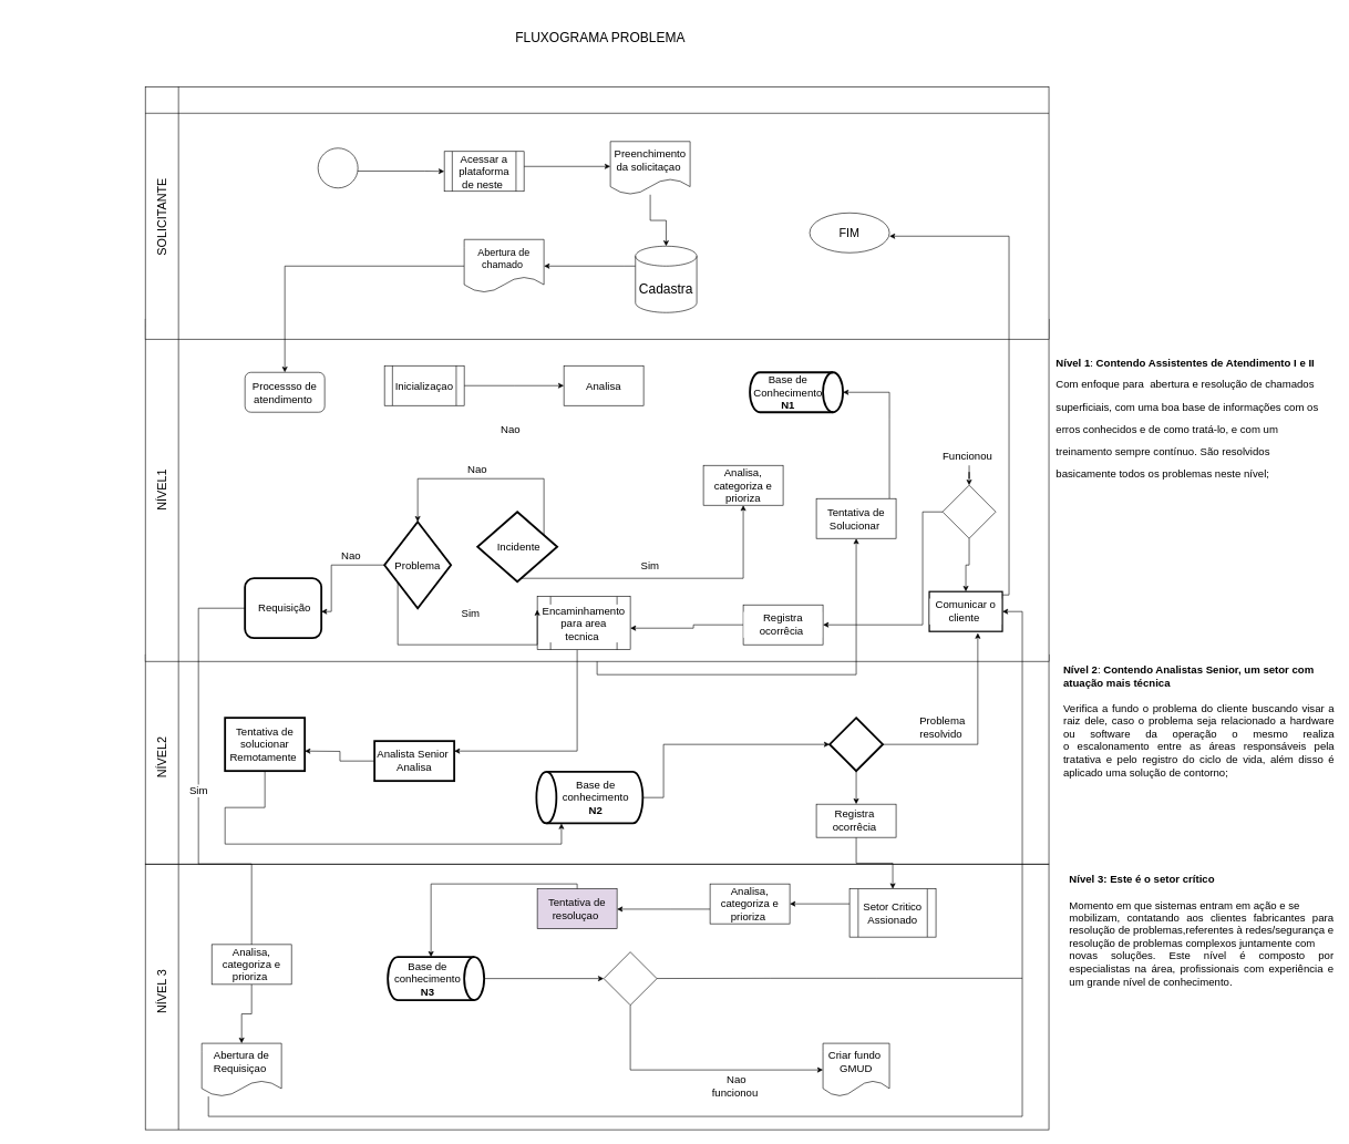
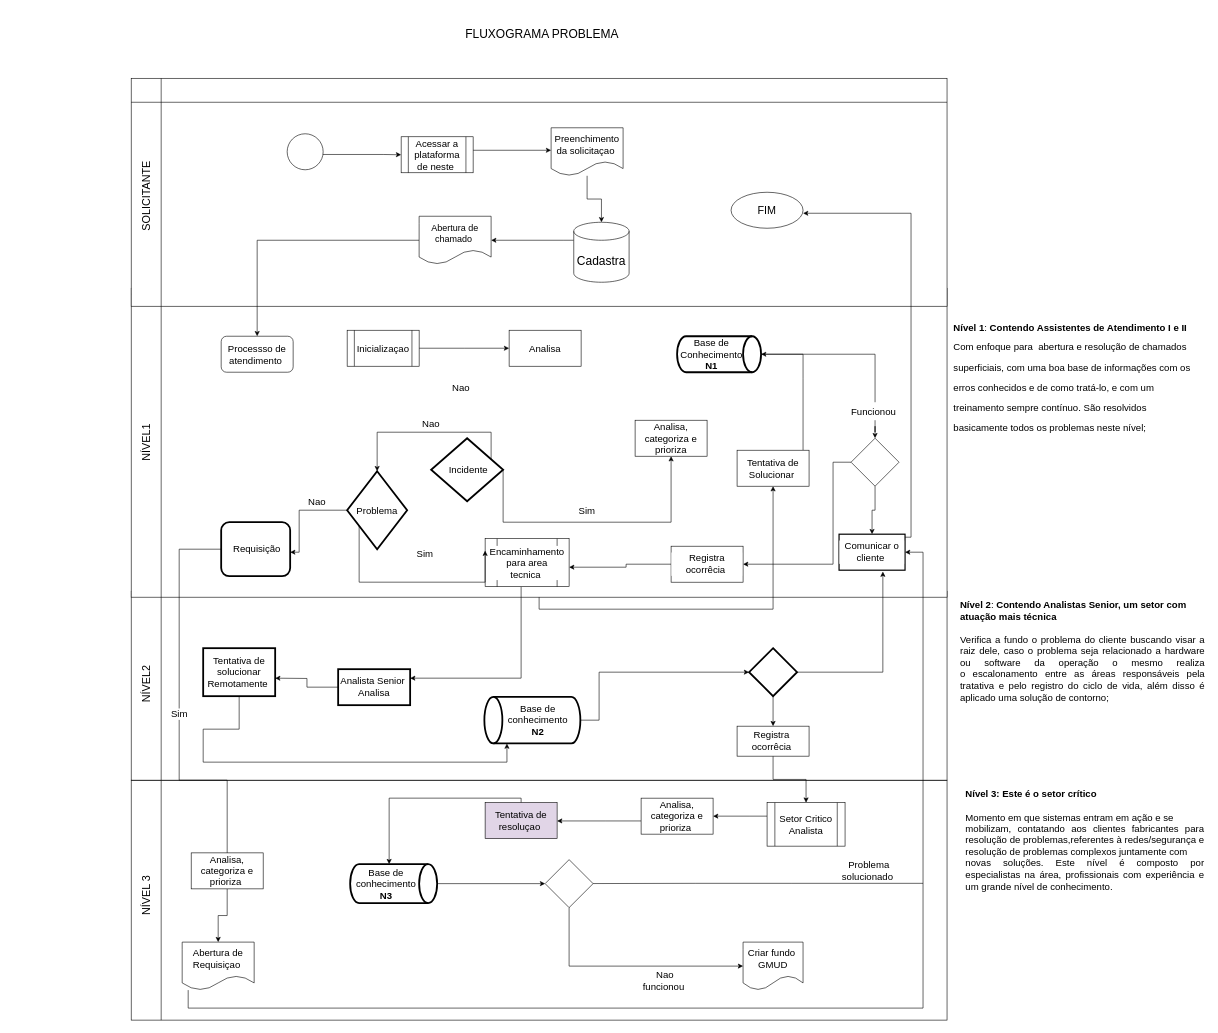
+ <mxCell id="40" value="" style="edgeStyle=orthogonalEdgeStyle;rounded=0;orthogonalLoop=1;jettySize=auto;html=1;fontSize=16;endArrow=none;" parent="1" source="34" target="39" edge="1"><mxGeometry relative="1" as="geometry"><mxPoint x="1458" y="730" as="targetPoint" /><mxPoint x="1408" y="560" as="sourcePoint" /></mxGeometry></mxCell>
- <mxCell id="26" value="&amp;nbsp;Incidente" style="rhombus;whiteSpace=wrap;html=1;fontSize=16;strokeWidth=3;" parent="1" vertex="1"><mxGeometry x="718" y="770" width="120" height="105" as="geometry" /></mxCell>
+ <mxCell id="26" value="&amp;nbsp;Incidente" style="rhombus;whiteSpace=wrap;html=1;fontSize=16;strokeWidth=3;" parent="1" vertex="1"><mxGeometry x="718" y="730" width="120" height="105" as="geometry" /></mxCell>
- <mxCell id="66" value="Problema resolvido&amp;nbsp;" style="text;html=1;strokeColor=none;fillColor=none;align=center;verticalAlign=middle;whiteSpace=wrap;rounded=0;labelBackgroundColor=none;strokeWidth=3;fontSize=16;fontColor=#000000;" parent="1" vertex="1"><mxGeometry x="1388" y="1080" width="60" height="30" as="geometry" /></mxCell>
- <mxCell id="81" value="Setor Critico&lt;br&gt;Assionado" style="shape=process;whiteSpace=wrap;html=1;backgroundOutline=1;labelBackgroundColor=none;strokeColor=#000000;strokeWidth=1;fontSize=16;fontColor=#000000;" parent="1" vertex="1"><mxGeometry x="1278" y="1337.5" width="130" height="72.5" as="geometry" /></mxCell>
+ <mxCell id="81" value="Setor Critico&lt;br&gt;Analista" style="shape=process;whiteSpace=wrap;html=1;backgroundOutline=1;labelBackgroundColor=none;strokeColor=#000000;strokeWidth=1;fontSize=16;fontColor=#000000;" parent="1" vertex="1"><mxGeometry x="1278" y="1337.5" width="130" height="72.5" as="geometry" /></mxCell>
+ <mxCell id="85" value="Problema solucionado&amp;nbsp;" style="text;html=1;strokeColor=none;fillColor=none;align=center;verticalAlign=middle;whiteSpace=wrap;rounded=0;labelBackgroundColor=none;strokeWidth=1;fontSize=16;fontColor=#000000;" parent="1" vertex="1"><mxGeometry x="1388" y="1440" width="120" height="22.5" as="geometry" /></mxCell>
